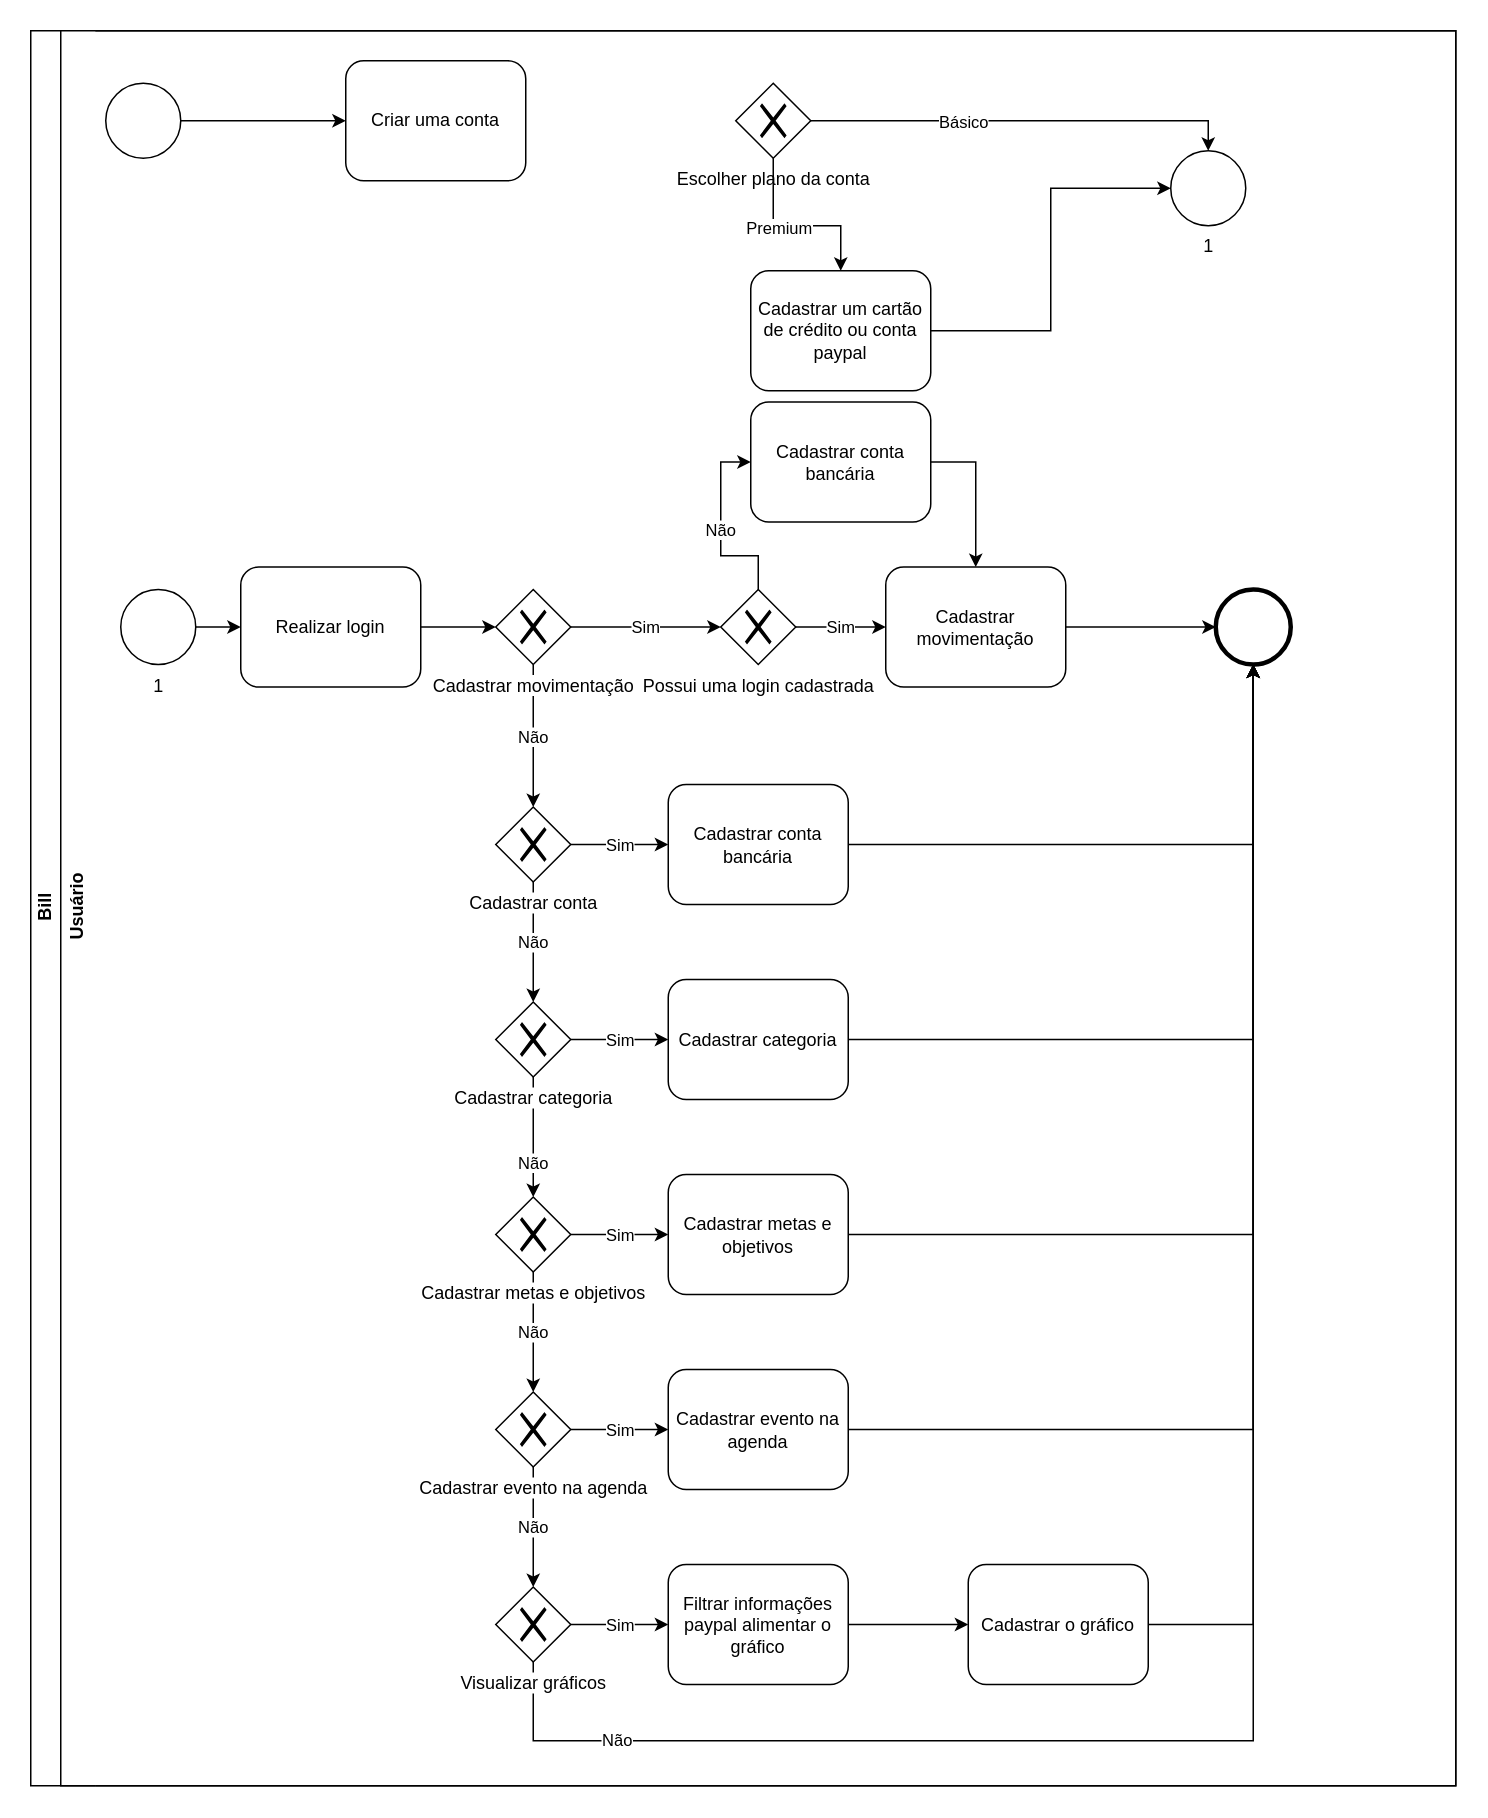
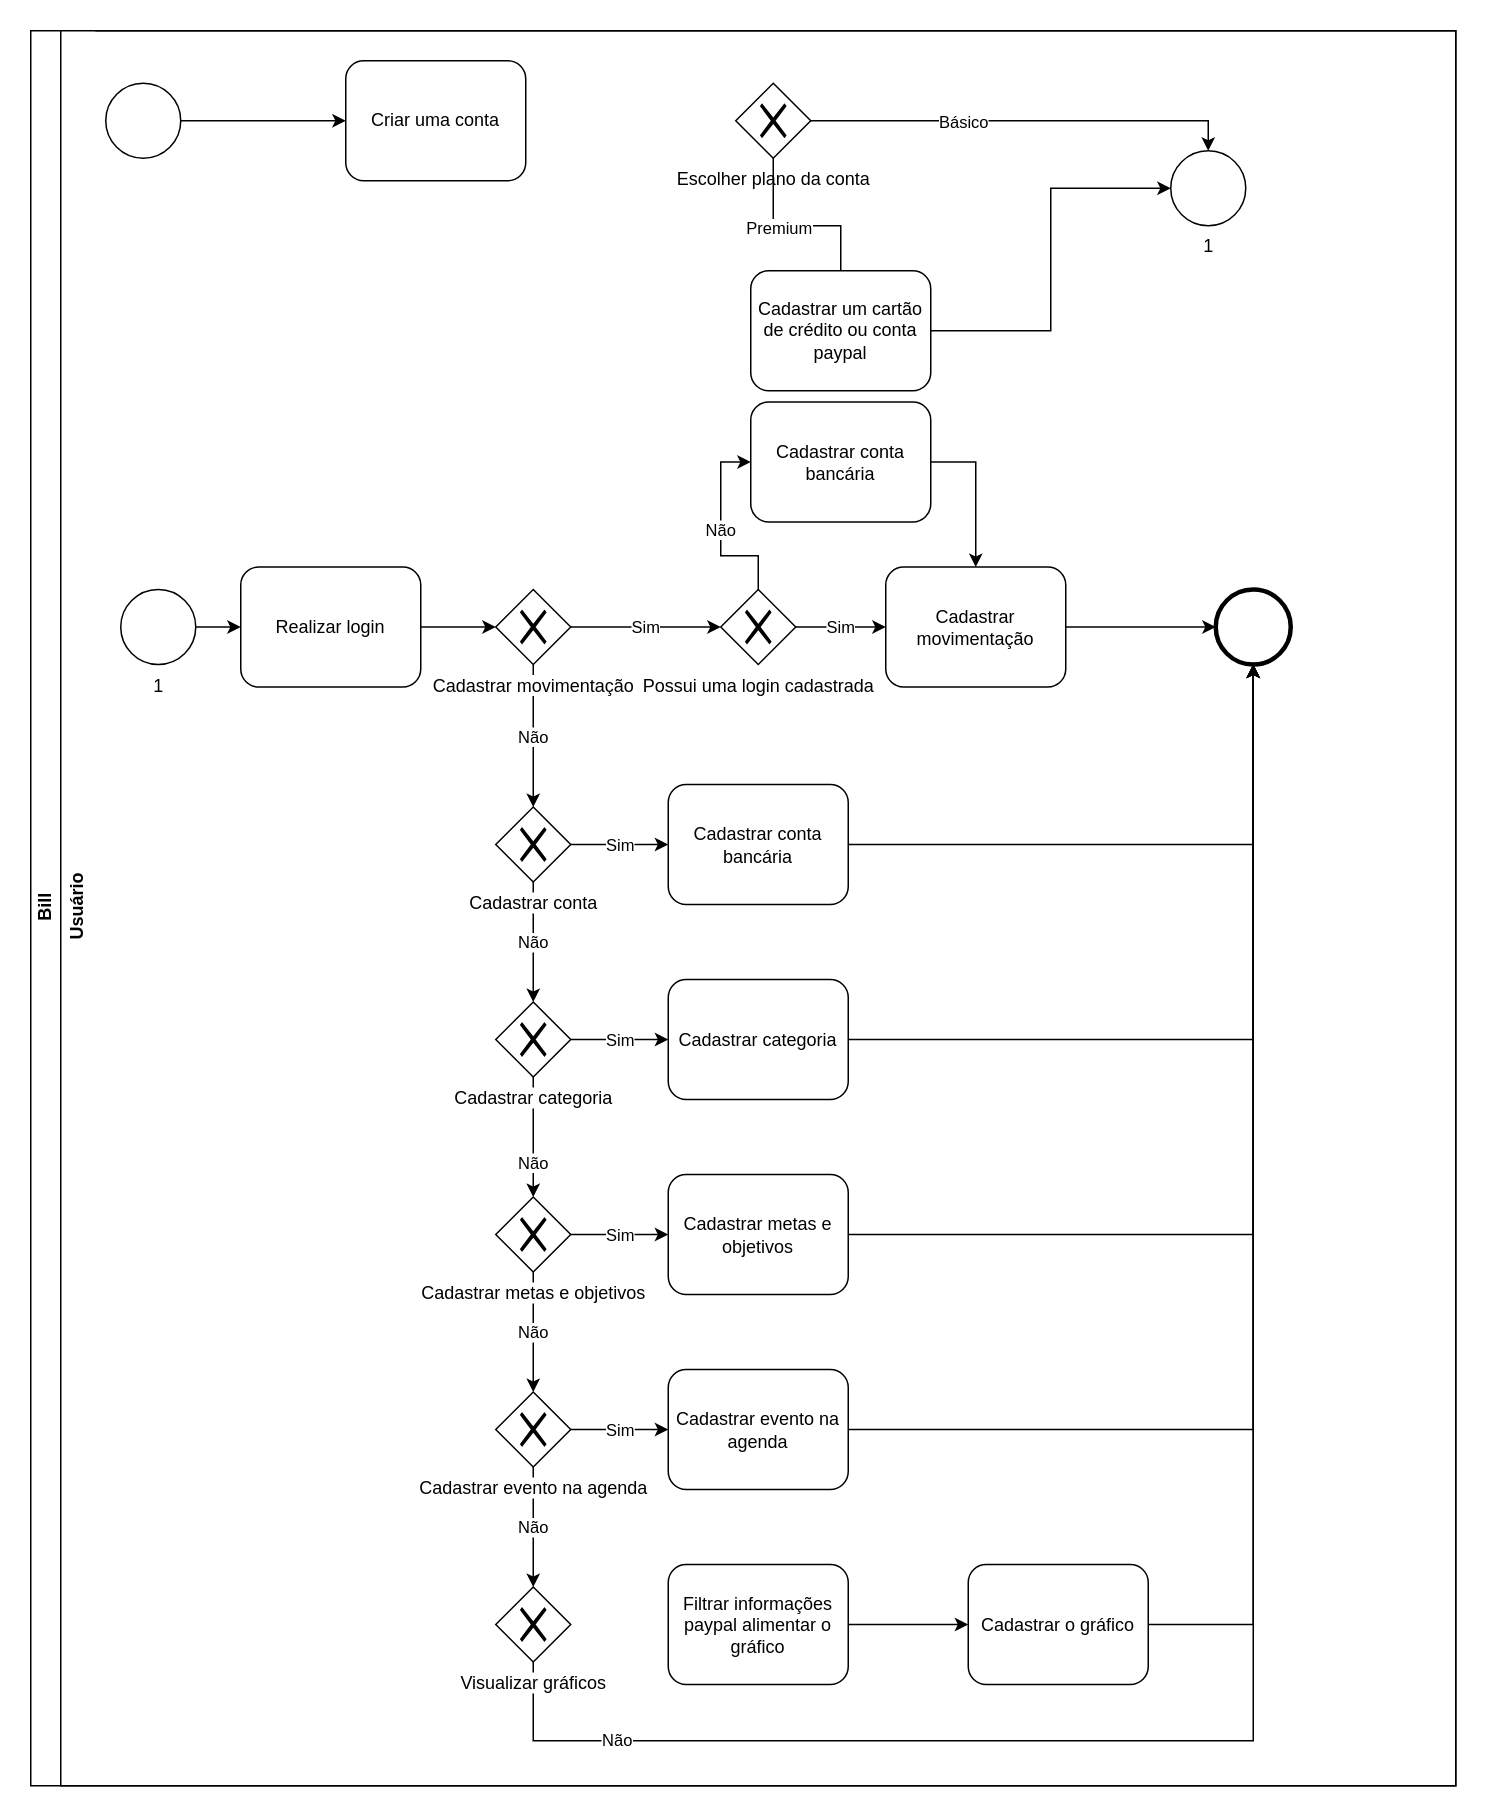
- <mxCell id="7" value="" style="edgeStyle=orthogonalEdgeStyle;rounded=0;orthogonalLoop=1;jettySize=auto;html=1;entryX=0.5;entryY=0;entryDx=0;entryDy=0;" parent="3" source="6" target="5" edge="1"><mxGeometry relative="1" as="geometry"><mxPoint x="585" y="165" as="targetPoint" /><Array as="points"><mxPoint x="475" y="130" /><mxPoint x="520" y="130" /></Array></mxGeometry></mxCell>
+ <mxCell id="7" value="" style="edgeStyle=orthogonalEdgeStyle;rounded=0;orthogonalLoop=1;jettySize=auto;html=1;entryX=0.5;entryY=0;entryDx=0;entryDy=0;endArrow=none;" parent="3" source="6" target="5" edge="1"><mxGeometry relative="1" as="geometry"><mxPoint x="585" y="165" as="targetPoint" /><Array as="points"><mxPoint x="475" y="130" /><mxPoint x="520" y="130" /></Array></mxGeometry></mxCell>
- <mxCell id="41" value="&#10;&#10;&lt;!--StartFragment--&gt;&lt;span style=&quot;color: rgb(0, 0, 0); font-family: Helvetica; font-size: 11px; font-style: normal; font-variant-ligatures: normal; font-variant-caps: normal; font-weight: 400; letter-spacing: normal; orphans: 2; text-align: center; text-indent: 0px; text-transform: none; widows: 2; word-spacing: 0px; -webkit-text-stroke-width: 0px; background-color: rgb(255, 255, 255); text-decoration-style: initial; text-decoration-color: initial; float: none; display: inline !important;&quot;&gt;Sim&lt;/span&gt;&lt;!--EndFragment--&gt;&#10;&#10;" style="edgeStyle=orthogonalEdgeStyle;rounded=0;orthogonalLoop=1;jettySize=auto;html=1;entryX=0;entryY=0.5;entryDx=0;entryDy=0;" parent="1" source="43" target="17" edge="1"><mxGeometry relative="1" as="geometry" /></mxCell>
